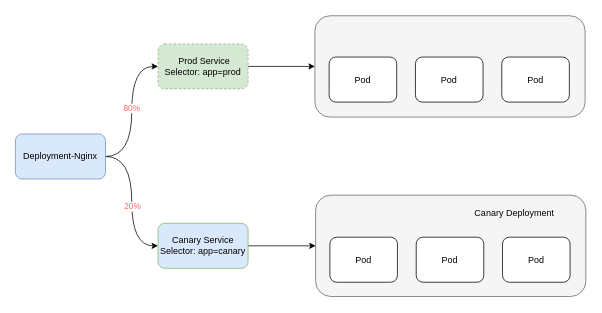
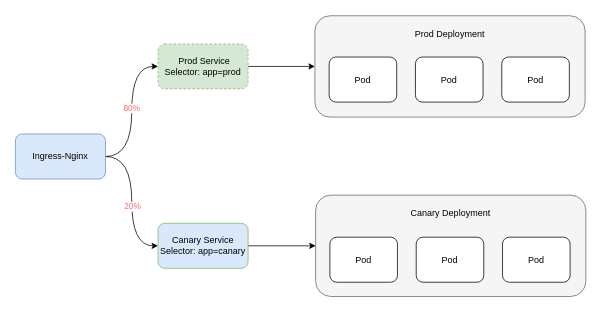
+ <mxCell id="12" value="Prod Deployment" style="text;html=1;strokeColor=none;fillColor=none;align=center;verticalAlign=middle;whiteSpace=wrap;rounded=0;" parent="1" vertex="1"><mxGeometry x="544" y="29.5" width="110" height="30" as="geometry" /></mxCell>
- <mxCell id="6" value="Deployment-Nginx" style="rounded=1;whiteSpace=wrap;html=1;fillColor=#dae8fc;strokeColor=#6c8ebf;" parent="1" vertex="1"><mxGeometry x="20" y="178" width="120" height="60" as="geometry" /></mxCell>
+ <mxCell id="6" value="Ingress-Nginx" style="rounded=1;whiteSpace=wrap;html=1;fillColor=#dae8fc;strokeColor=#6c8ebf;" parent="1" vertex="1"><mxGeometry x="20" y="178" width="120" height="60" as="geometry" /></mxCell>
- <mxCell id="17" value="Canary Deployment" style="text;html=1;strokeColor=none;fillColor=none;align=center;verticalAlign=middle;whiteSpace=wrap;rounded=0;" parent="1" vertex="1"><mxGeometry x="630" y="268.5" width="110" height="30" as="geometry" /></mxCell>
+ <mxCell id="17" value="Canary Deployment" style="text;html=1;strokeColor=none;fillColor=none;align=center;verticalAlign=middle;whiteSpace=wrap;rounded=0;" parent="1" vertex="1"><mxGeometry x="545" y="268.5" width="110" height="30" as="geometry" /></mxCell>
